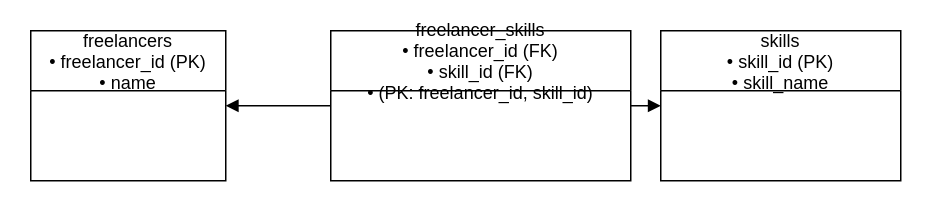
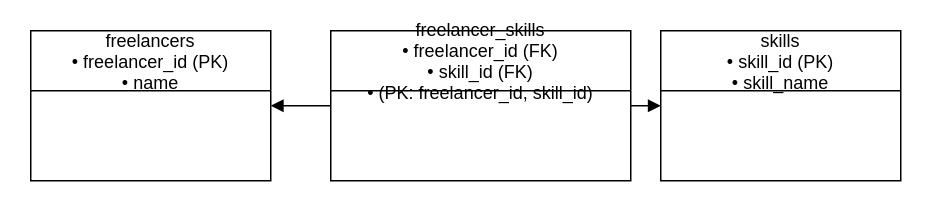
- <mxCell id="2" value="freelancers&#10;• freelancer_id (PK)&#10;• name" style="shape=swimlane;" vertex="1" parent="1"><mxGeometry x="20" y="20" width="130" height="100" as="geometry" /></mxCell>
+ <mxCell id="2" value="freelancers&#10;• freelancer_id (PK)&#10;• name" style="shape=swimlane;" vertex="1" parent="1"><mxGeometry x="20" y="20" width="160" height="100" as="geometry" /></mxCell>
